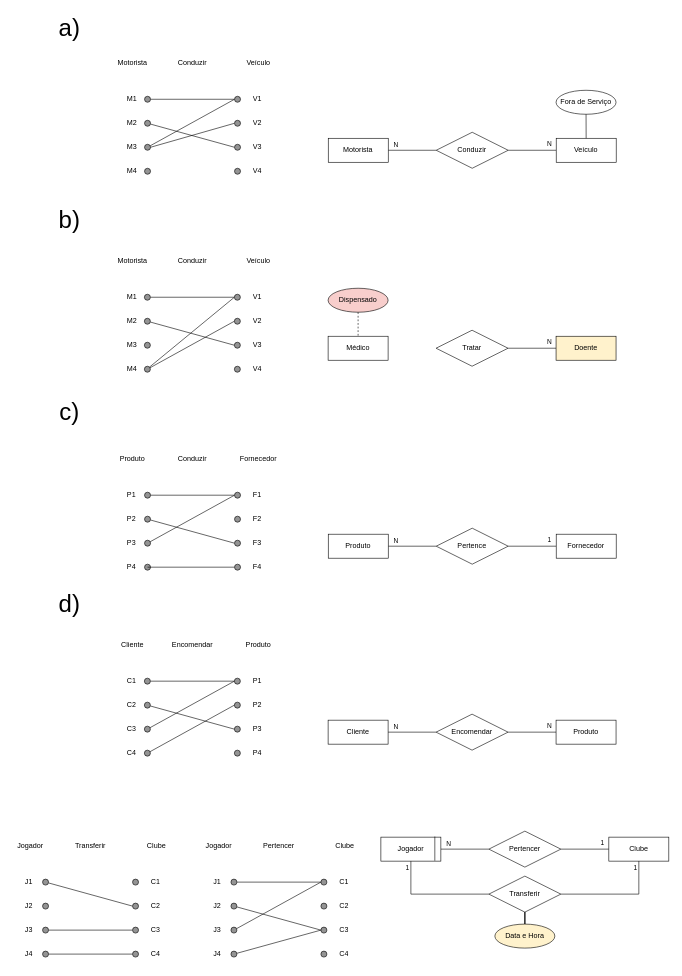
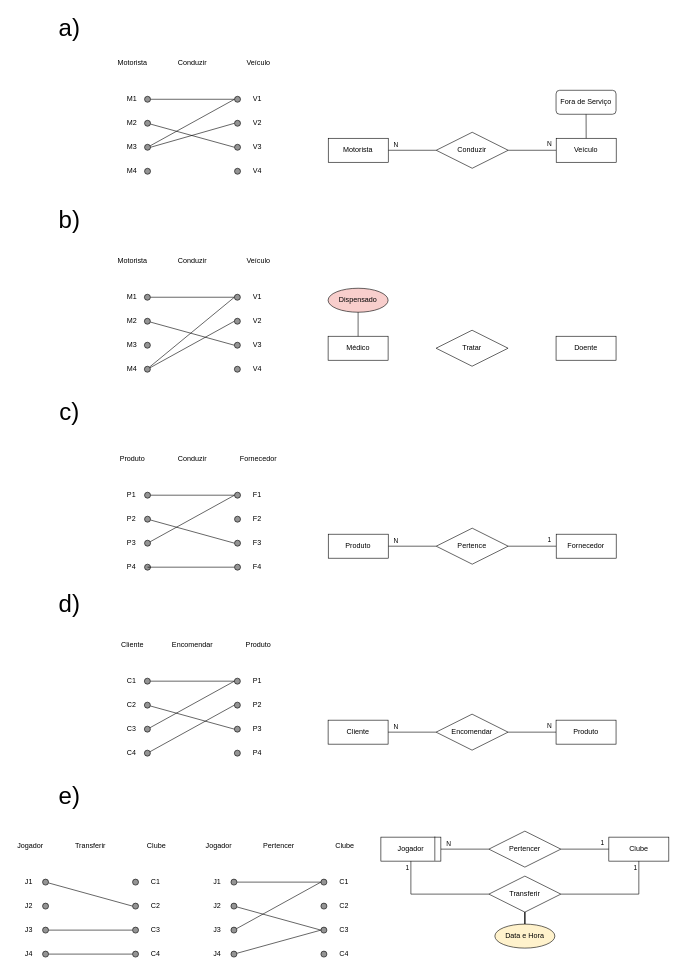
- <mxCell id="35" value="Fora de Serviço" style="ellipse;whiteSpace=wrap;html=1;align=center;" parent="1" vertex="1"><mxGeometry x="926" y="150" width="100" height="40" as="geometry" /></mxCell>
+ <mxCell id="35" value="Fora de Serviço" style="whiteSpace=wrap;html=1;align=center;rounded=1;" parent="1" vertex="1"><mxGeometry x="926" y="150" width="100" height="40" as="geometry" /></mxCell>
- <mxCell id="66" value="" style="endArrow=none;html=1;rounded=0;dashed=1;" parent="1" source="65" target="41" edge="1"><mxGeometry relative="1" as="geometry"><mxPoint x="714" y="480" as="sourcePoint" /><mxPoint x="874" y="480" as="targetPoint" /></mxGeometry></mxCell>
+ <mxCell id="66" value="" style="endArrow=none;html=1;rounded=0;" parent="1" source="65" target="41" edge="1"><mxGeometry relative="1" as="geometry"><mxPoint x="714" y="480" as="sourcePoint" /><mxPoint x="874" y="480" as="targetPoint" /></mxGeometry></mxCell>
- <mxCell id="37" style="edgeStyle=orthogonalEdgeStyle;rounded=0;orthogonalLoop=1;jettySize=auto;html=1;exitX=1;exitY=0.5;exitDx=0;exitDy=0;endArrow=none;endFill=0;" parent="1" source="39" target="40" edge="1"><mxGeometry relative="1" as="geometry" /></mxCell>
- <mxCell id="38" value="N" style="edgeLabel;html=1;align=center;verticalAlign=middle;resizable=0;points=[];" parent="37" vertex="1" connectable="0"><mxGeometry x="0.7" y="1" relative="1" as="geometry"><mxPoint y="-10" as="offset" /></mxGeometry></mxCell>
- <mxCell id="40" value="Doente" style="whiteSpace=wrap;html=1;align=center;fillColor=#fff2cc;" parent="1" vertex="1"><mxGeometry x="926" y="560" width="100" height="40" as="geometry" /></mxCell>
+ <mxCell id="40" value="Doente" style="whiteSpace=wrap;html=1;align=center;" parent="1" vertex="1"><mxGeometry x="926" y="560" width="100" height="40" as="geometry" /></mxCell>
+ <mxCell id="98" value="e)" style="text;html=1;strokeColor=none;fillColor=none;align=center;verticalAlign=middle;whiteSpace=wrap;rounded=0;fontSize=40;" parent="1" vertex="1"><mxGeometry x="70" y="1300" width="90" height="50" as="geometry" /></mxCell>
